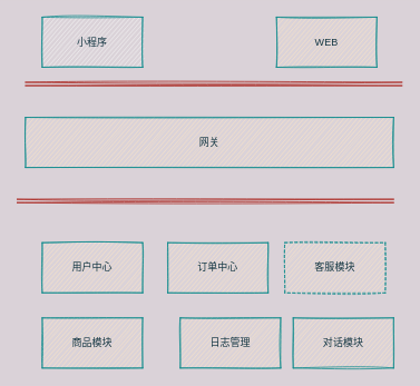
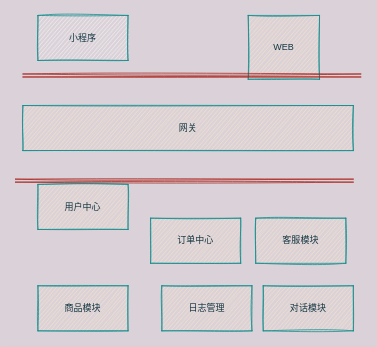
- <mxCell id="3" value="WEB" style="whiteSpace=wrap;html=1;fillColor=#FAE5C7;strokeColor=#0F8B8D;fontColor=#143642;sketch=1;" parent="1" vertex="1"><mxGeometry x="330" y="20" width="120" height="60" as="geometry" /></mxCell>
+ <mxCell id="3" value="WEB" style="whiteSpace=wrap;html=1;fillColor=#FAE5C7;strokeColor=#0F8B8D;fontColor=#143642;sketch=1;" parent="1" vertex="1"><mxGeometry x="330" y="20" width="95" height="85" as="geometry" /></mxCell>
- <mxCell id="7" value="用户中心" style="whiteSpace=wrap;html=1;fillColor=#FAE5C7;strokeColor=#0F8B8D;fontColor=#143642;sketch=1;" parent="1" vertex="1"><mxGeometry x="50" y="290" width="120" height="60" as="geometry" /></mxCell>
+ <mxCell id="7" value="用户中心" style="whiteSpace=wrap;html=1;fillColor=#FAE5C7;strokeColor=#0F8B8D;fontColor=#143642;sketch=1;" parent="1" vertex="1"><mxGeometry x="50" y="245" width="120" height="60" as="geometry" /></mxCell>
- <mxCell id="9" value="客服模块" style="whiteSpace=wrap;html=1;fillColor=#FAE5C7;strokeColor=#0F8B8D;fontColor=#143642;sketch=1;dashed=1;" parent="1" vertex="1"><mxGeometry x="340" y="290" width="120" height="60" as="geometry" /></mxCell>
+ <mxCell id="9" value="客服模块" style="whiteSpace=wrap;html=1;fillColor=#FAE5C7;strokeColor=#0F8B8D;fontColor=#143642;sketch=1;" parent="1" vertex="1"><mxGeometry x="340" y="290" width="120" height="60" as="geometry" /></mxCell>
